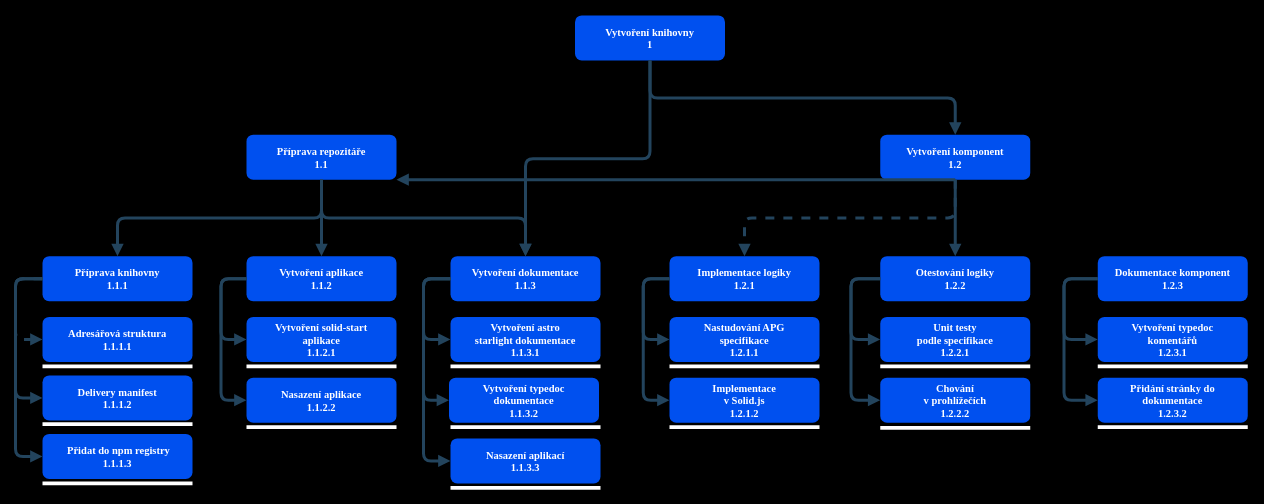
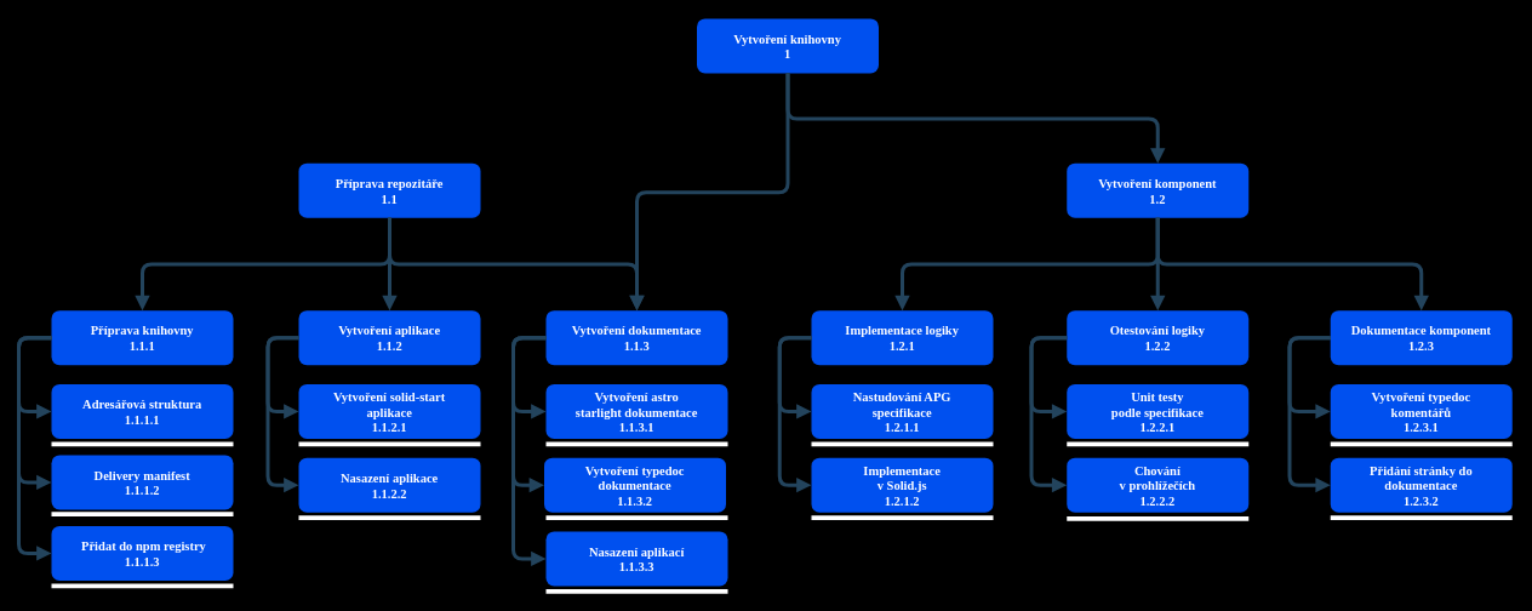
- <mxCell id="33" value="" style="edgeStyle=elbowEdgeStyle;elbow=vertical;strokeWidth=4;endArrow=block;endFill=1;fontStyle=1;strokeColor=#23445D;exitX=0.5;exitY=1;exitDx=0;exitDy=0;" parent="2" source="6" target="5" edge="1"><mxGeometry x="22" y="165.5" width="100" height="100" as="geometry"><mxPoint x="1270" y="232" as="sourcePoint" /><mxPoint x="1542" y="334" as="targetPoint" /></mxGeometry></mxCell>
+ <mxCell id="33" value="" style="edgeStyle=elbowEdgeStyle;elbow=vertical;strokeWidth=4;endArrow=block;endFill=1;fontStyle=1;strokeColor=#23445D;entryX=0.5;entryY=0;entryDx=0;entryDy=0;exitX=0.5;exitY=1;exitDx=0;exitDy=0;" parent="2" source="6" target="30" edge="1"><mxGeometry x="22" y="165.5" width="100" height="100" as="geometry"><mxPoint x="1270" y="232" as="sourcePoint" /><mxPoint x="1542" y="334" as="targetPoint" /></mxGeometry></mxCell>
- <mxCell id="34" value="" style="edgeStyle=elbowEdgeStyle;elbow=vertical;strokeWidth=4;endArrow=block;endFill=1;fontStyle=1;strokeColor=#23445D;entryX=0.5;entryY=0;entryDx=0;entryDy=0;exitX=0.5;exitY=1;exitDx=0;exitDy=0;dashed=1;" parent="2" source="6" target="28" edge="1"><mxGeometry x="22" y="165.5" width="100" height="100" as="geometry"><mxPoint x="1181" y="232" as="sourcePoint" /><mxPoint x="909" y="334" as="targetPoint" /></mxGeometry></mxCell>
+ <mxCell id="34" value="" style="edgeStyle=elbowEdgeStyle;elbow=vertical;strokeWidth=4;endArrow=block;endFill=1;fontStyle=1;strokeColor=#23445D;entryX=0.5;entryY=0;entryDx=0;entryDy=0;exitX=0.5;exitY=1;exitDx=0;exitDy=0;" parent="2" source="6" target="28" edge="1"><mxGeometry x="22" y="165.5" width="100" height="100" as="geometry"><mxPoint x="1181" y="232" as="sourcePoint" /><mxPoint x="909" y="334" as="targetPoint" /></mxGeometry></mxCell>
- <mxCell id="17" value="" style="edgeStyle=elbowEdgeStyle;elbow=vertical;strokeWidth=4;endArrow=block;endFill=1;fontStyle=1;strokeColor=#23445D;entryX=0;entryY=0.5;entryDx=0;entryDy=0;exitX=0;exitY=0.5;exitDx=0;exitDy=0;dashed=1;" parent="2" source="8" target="14" edge="1"><mxGeometry x="22" y="165.5" width="100" height="100" as="geometry"><mxPoint x="-35" y="367" as="sourcePoint" /><mxPoint x="-35" y="469" as="targetPoint" /><Array as="points"><mxPoint y="400" /></Array></mxGeometry></mxCell>
+ <mxCell id="17" value="" style="edgeStyle=elbowEdgeStyle;elbow=vertical;strokeWidth=4;endArrow=block;endFill=1;fontStyle=1;strokeColor=#23445D;entryX=0;entryY=0.5;entryDx=0;entryDy=0;exitX=0;exitY=0.5;exitDx=0;exitDy=0;" parent="2" source="8" target="14" edge="1"><mxGeometry x="22" y="165.5" width="100" height="100" as="geometry"><mxPoint x="-35" y="367" as="sourcePoint" /><mxPoint x="-35" y="469" as="targetPoint" /><Array as="points"><mxPoint y="400" /></Array></mxGeometry></mxCell>
